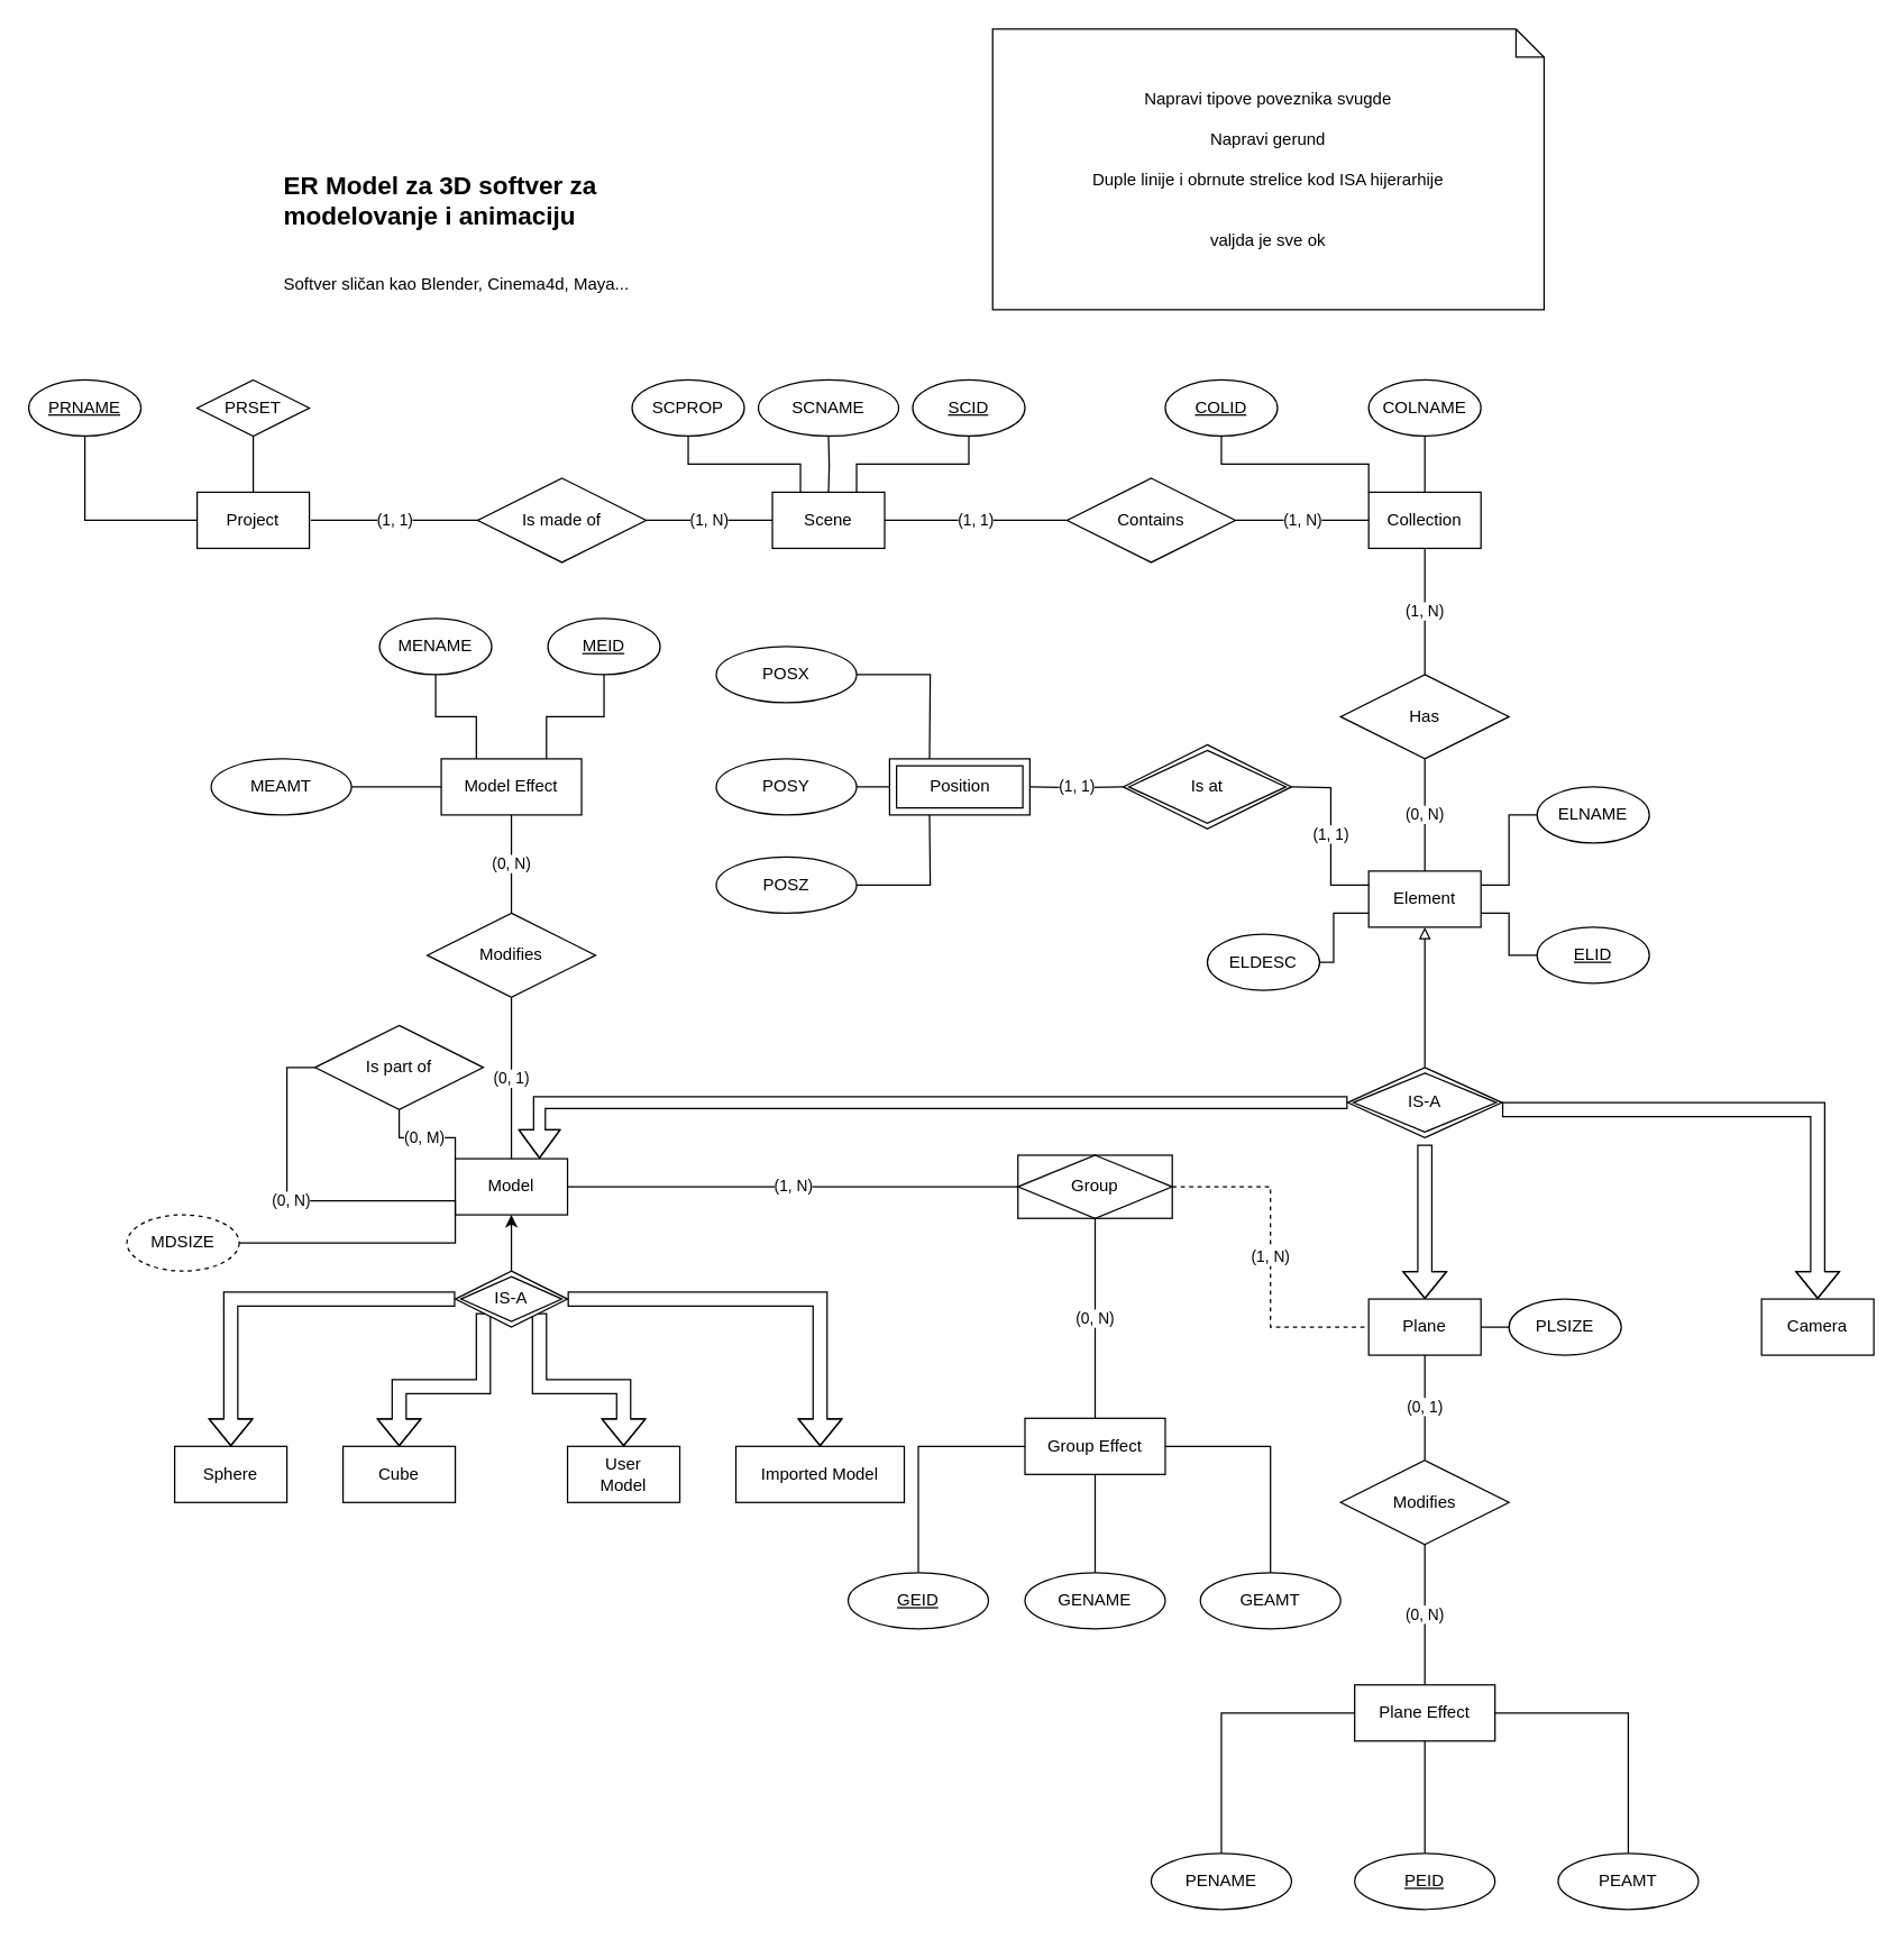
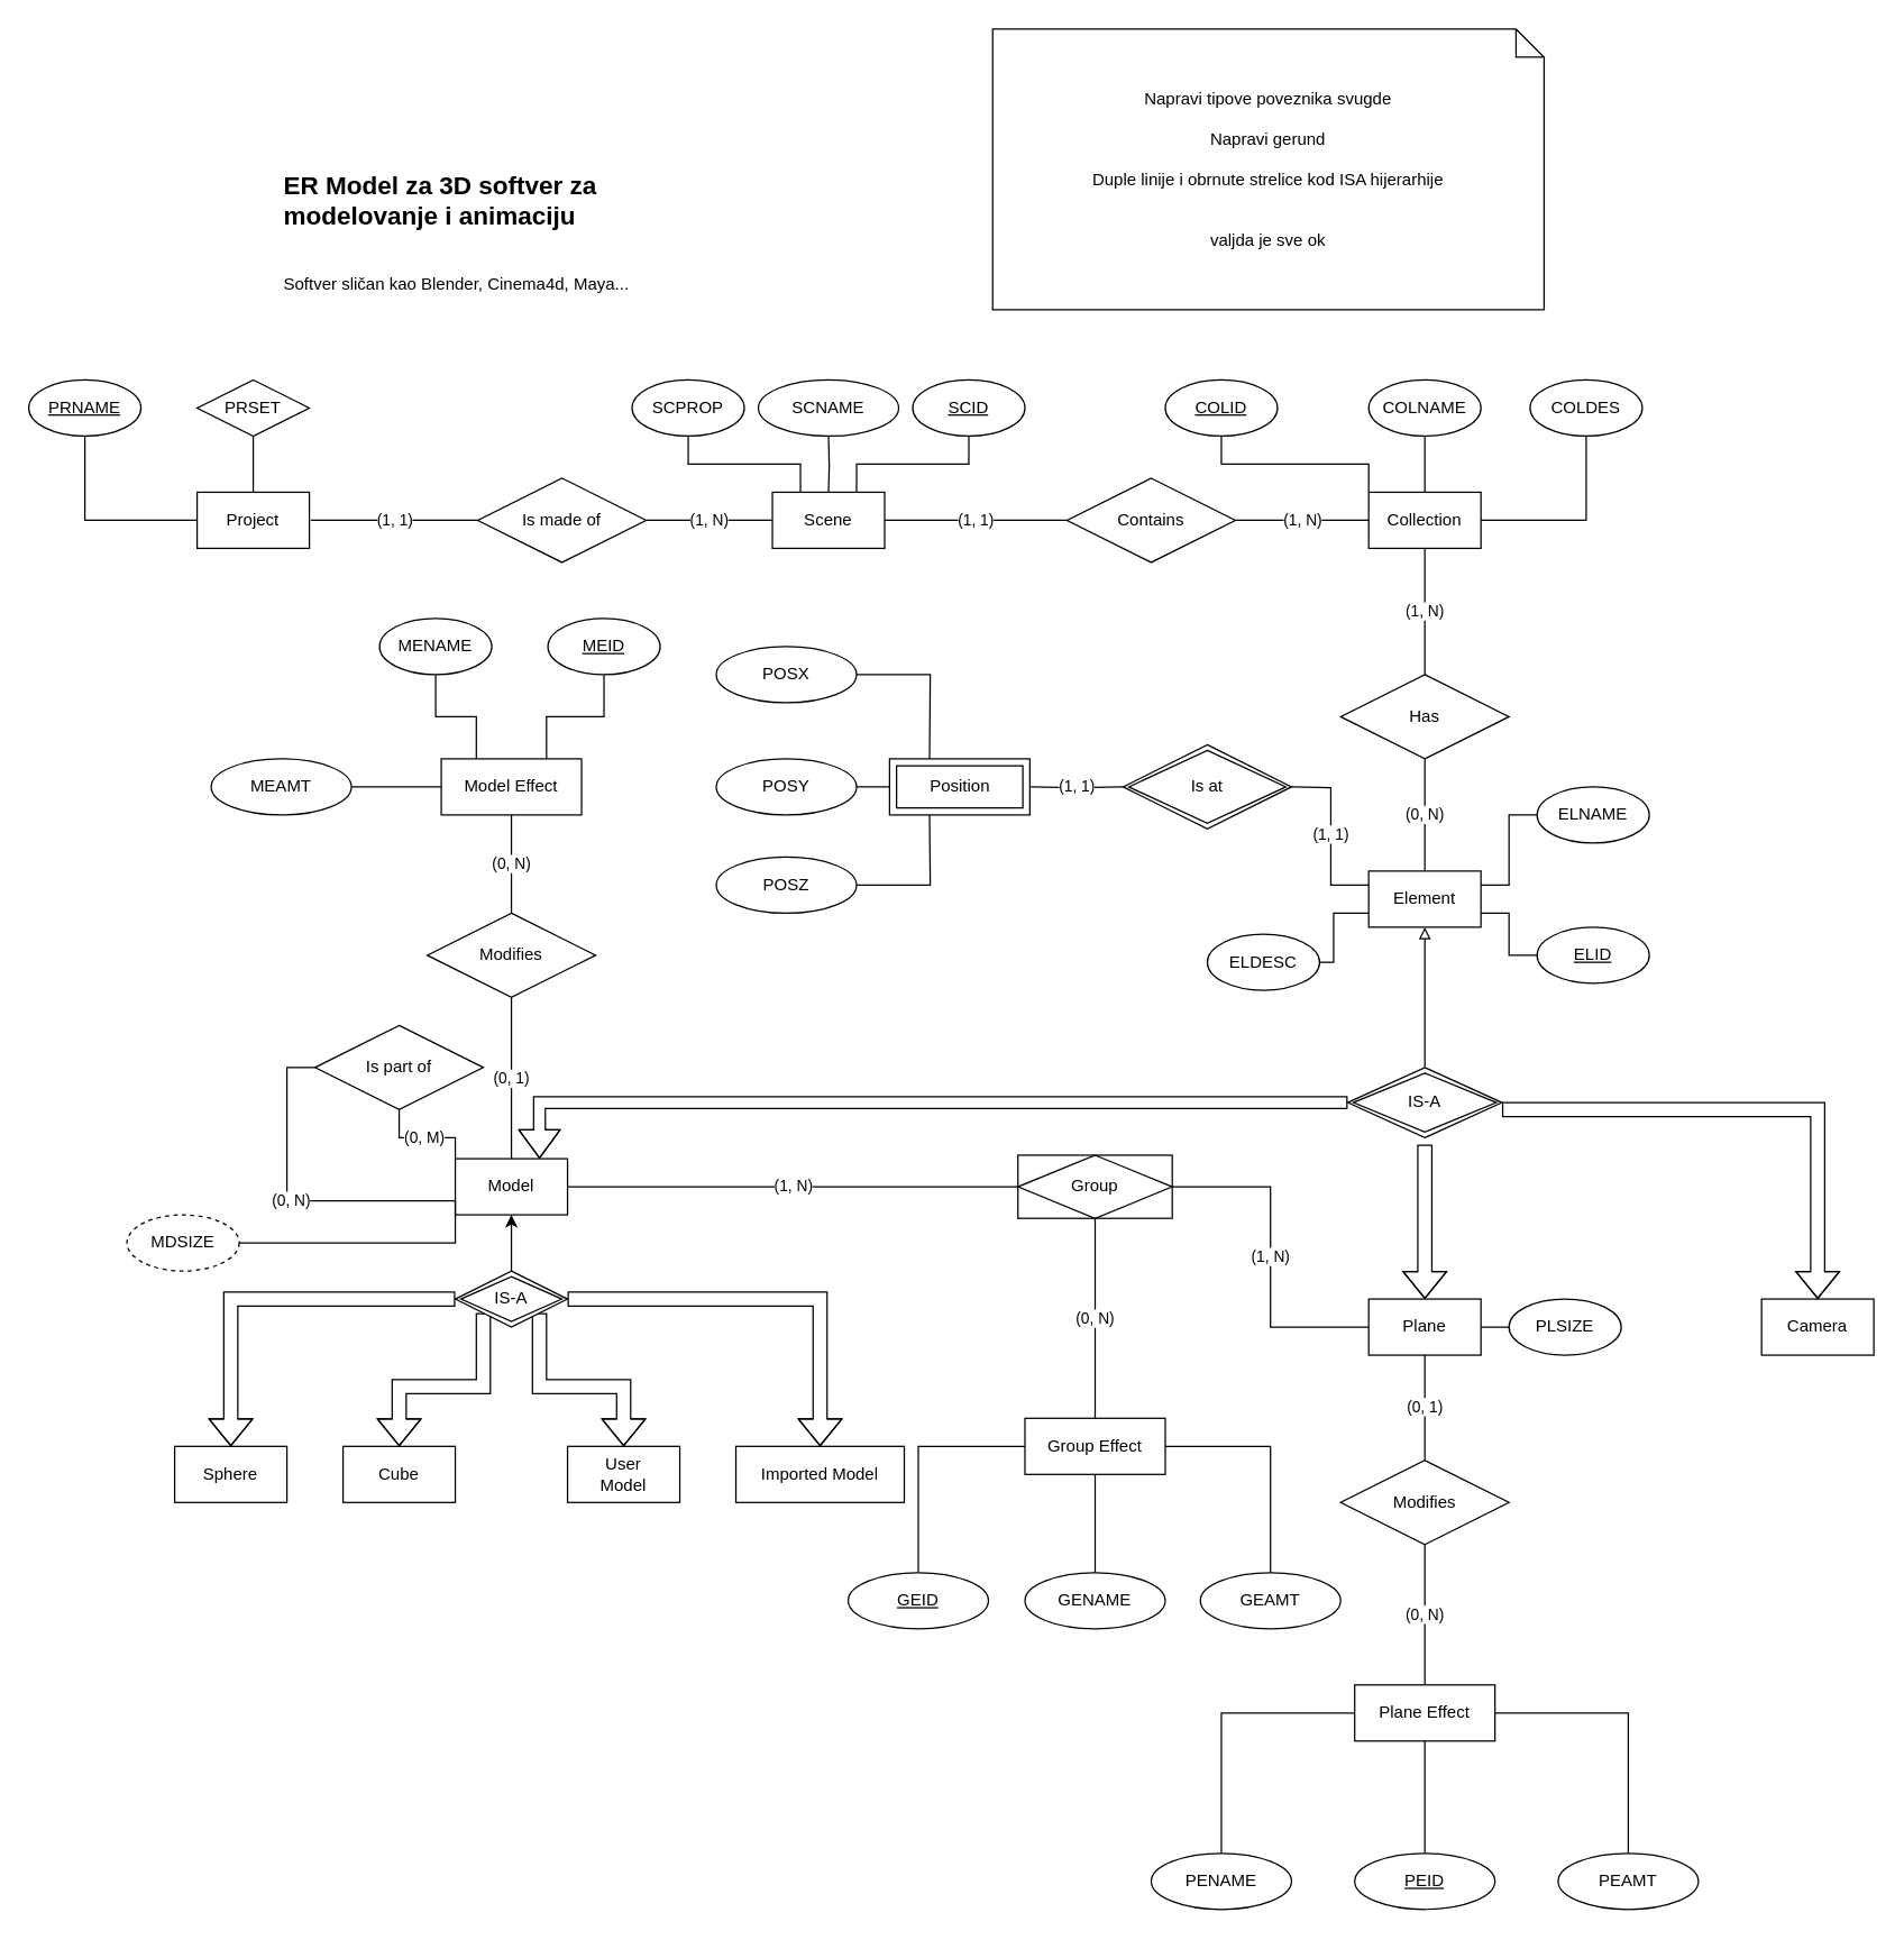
+ <mxCell id="74" value="COLDES" style="ellipse;whiteSpace=wrap;html=1;align=center;" vertex="1" parent="1"><mxGeometry x="1090" y="270" width="80" height="40" as="geometry" /></mxCell>
+ <mxCell id="73" style="edgeStyle=orthogonalEdgeStyle;rounded=0;orthogonalLoop=1;jettySize=auto;html=1;exitX=0.5;exitY=1;exitDx=0;exitDy=0;entryX=1;entryY=0.5;entryDx=0;entryDy=0;startArrow=none;startFill=0;endArrow=none;endFill=0;" edge="1" parent="1" source="74" target="39"><mxGeometry relative="1" as="geometry" /></mxCell>
- <mxCell id="60" value="(1, N)" style="edgeStyle=orthogonalEdgeStyle;rounded=0;orthogonalLoop=1;jettySize=auto;html=1;exitX=1;exitY=0.5;exitDx=0;exitDy=0;entryX=0;entryY=0.5;entryDx=0;entryDy=0;startArrow=none;startFill=0;endArrow=none;endFill=0;fillColor=none;dashed=1;" parent="1" source="61" target="36" edge="1"><mxGeometry relative="1" as="geometry" /></mxCell>
+ <mxCell id="60" value="(1, N)" style="edgeStyle=orthogonalEdgeStyle;rounded=0;orthogonalLoop=1;jettySize=auto;html=1;exitX=1;exitY=0.5;exitDx=0;exitDy=0;entryX=0;entryY=0.5;entryDx=0;entryDy=0;startArrow=none;startFill=0;endArrow=none;endFill=0;fillColor=none;" parent="1" source="61" target="36" edge="1"><mxGeometry relative="1" as="geometry" /></mxCell>
